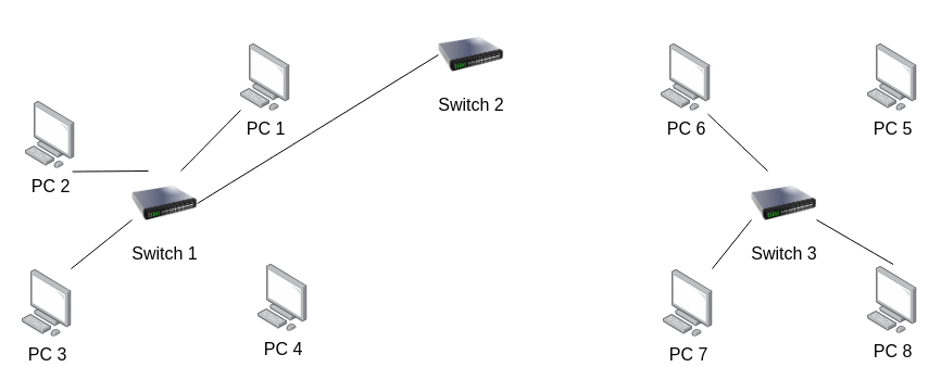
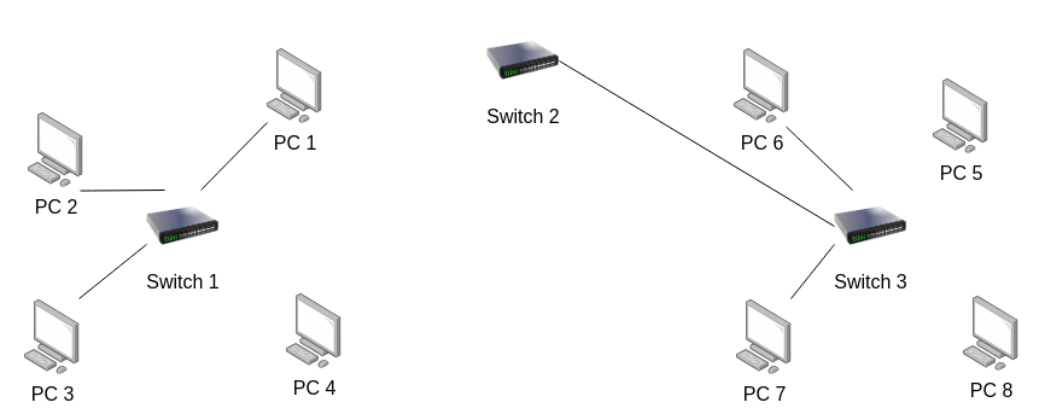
- <mxCell id="13" value="PC 5" style="image;points=[];aspect=fixed;html=1;align=center;shadow=0;dashed=0;image=img/lib/allied_telesis/computer_and_terminals/Personal_Computer.svg;fontSize=16;" vertex="1" parent="1"><mxGeometry x="798" y="40" width="45.6" height="61.8" as="geometry" /></mxCell>
+ <mxCell id="13" value="PC 5" style="image;points=[];aspect=fixed;html=1;align=center;shadow=0;dashed=0;image=img/lib/allied_telesis/computer_and_terminals/Personal_Computer.svg;fontSize=16;" vertex="1" parent="1"><mxGeometry x="773" y="65" width="45.6" height="61.8" as="geometry" /></mxCell>
- <mxCell id="19" value="" style="endArrow=none;html=1;rounded=0;fontSize=12;startSize=8;endSize=8;curved=1;exitX=1;exitY=0.5;exitDx=0;exitDy=0;entryX=0;entryY=0.5;entryDx=0;entryDy=0;" edge="1" parent="1" source="2" target="18"><mxGeometry width="50" height="50" relative="1" as="geometry"><mxPoint x="475" y="129" as="sourcePoint" /><mxPoint x="525" y="79" as="targetPoint" /></mxGeometry></mxCell>
+ <mxCell id="20" value="" style="endArrow=none;html=1;rounded=0;fontSize=12;startSize=8;endSize=8;curved=1;entryX=0;entryY=0.5;entryDx=0;entryDy=0;exitX=1;exitY=0.5;exitDx=0;exitDy=0;" edge="1" parent="1" source="18" target="10"><mxGeometry width="50" height="50" relative="1" as="geometry"><mxPoint x="506" y="223" as="sourcePoint" /><mxPoint x="691" y="186.38" as="targetPoint" /></mxGeometry></mxCell>
- <mxCell id="17" value="" style="endArrow=none;html=1;rounded=0;fontSize=12;startSize=8;endSize=8;curved=1;exitX=0.518;exitY=-0.032;exitDx=0;exitDy=0;exitPerimeter=0;entryX=1;entryY=0.75;entryDx=0;entryDy=0;" edge="1" parent="1" source="12" target="10"><mxGeometry width="50" height="50" relative="1" as="geometry"><mxPoint x="684" y="196" as="sourcePoint" /><mxPoint x="691" y="217" as="targetPoint" /></mxGeometry></mxCell>
